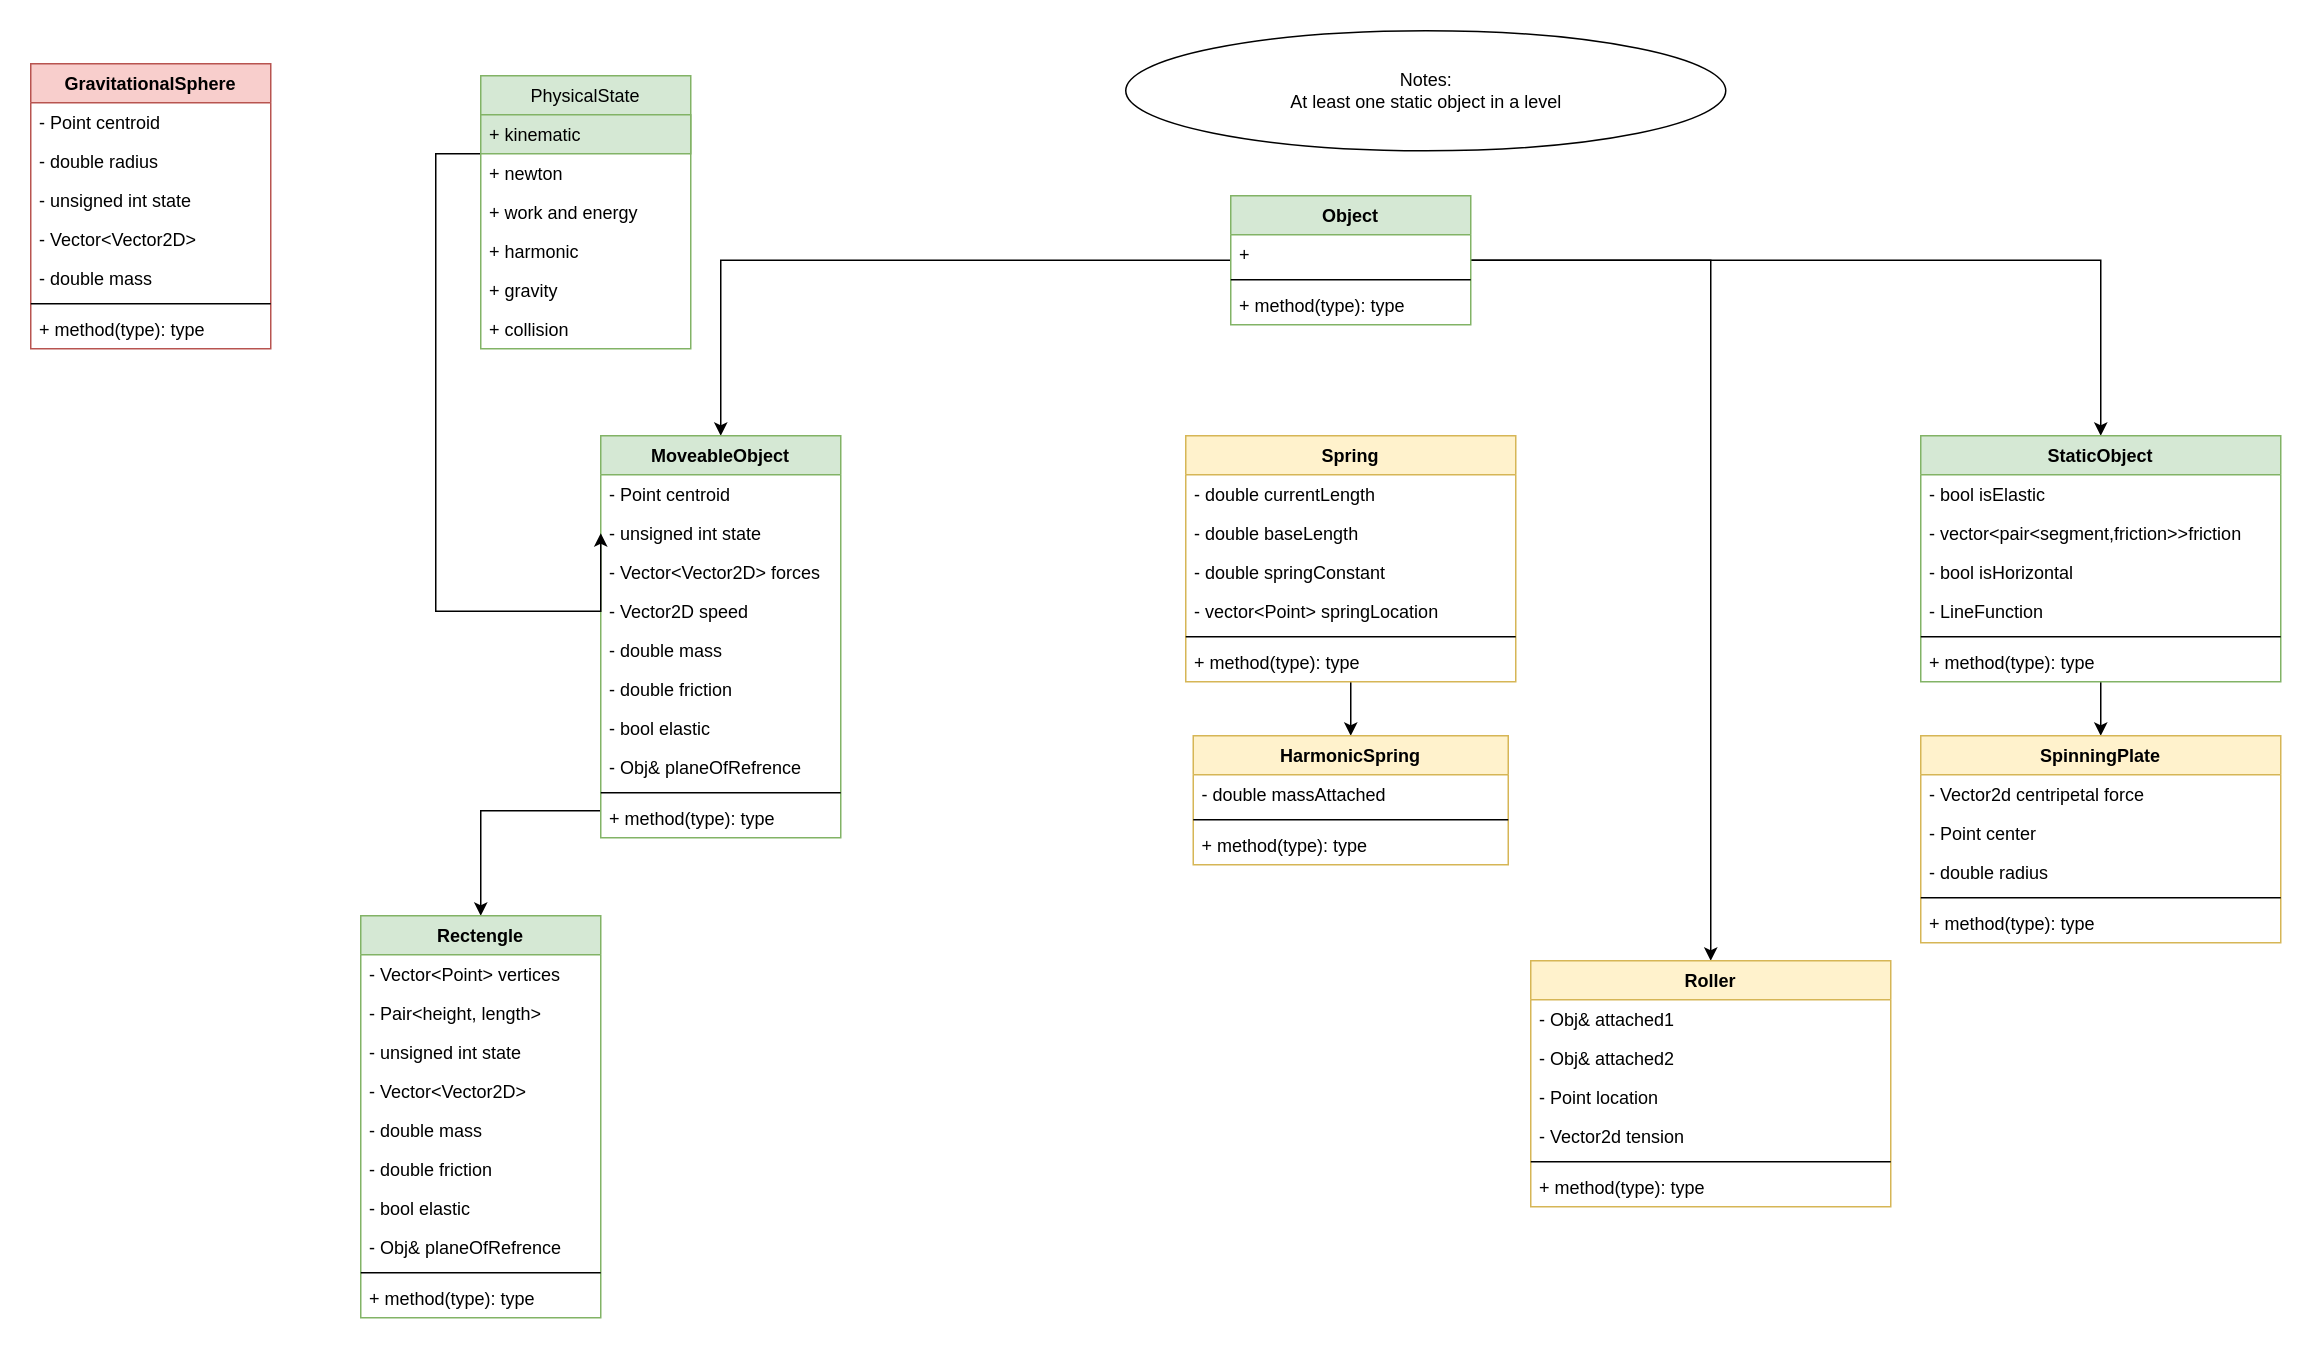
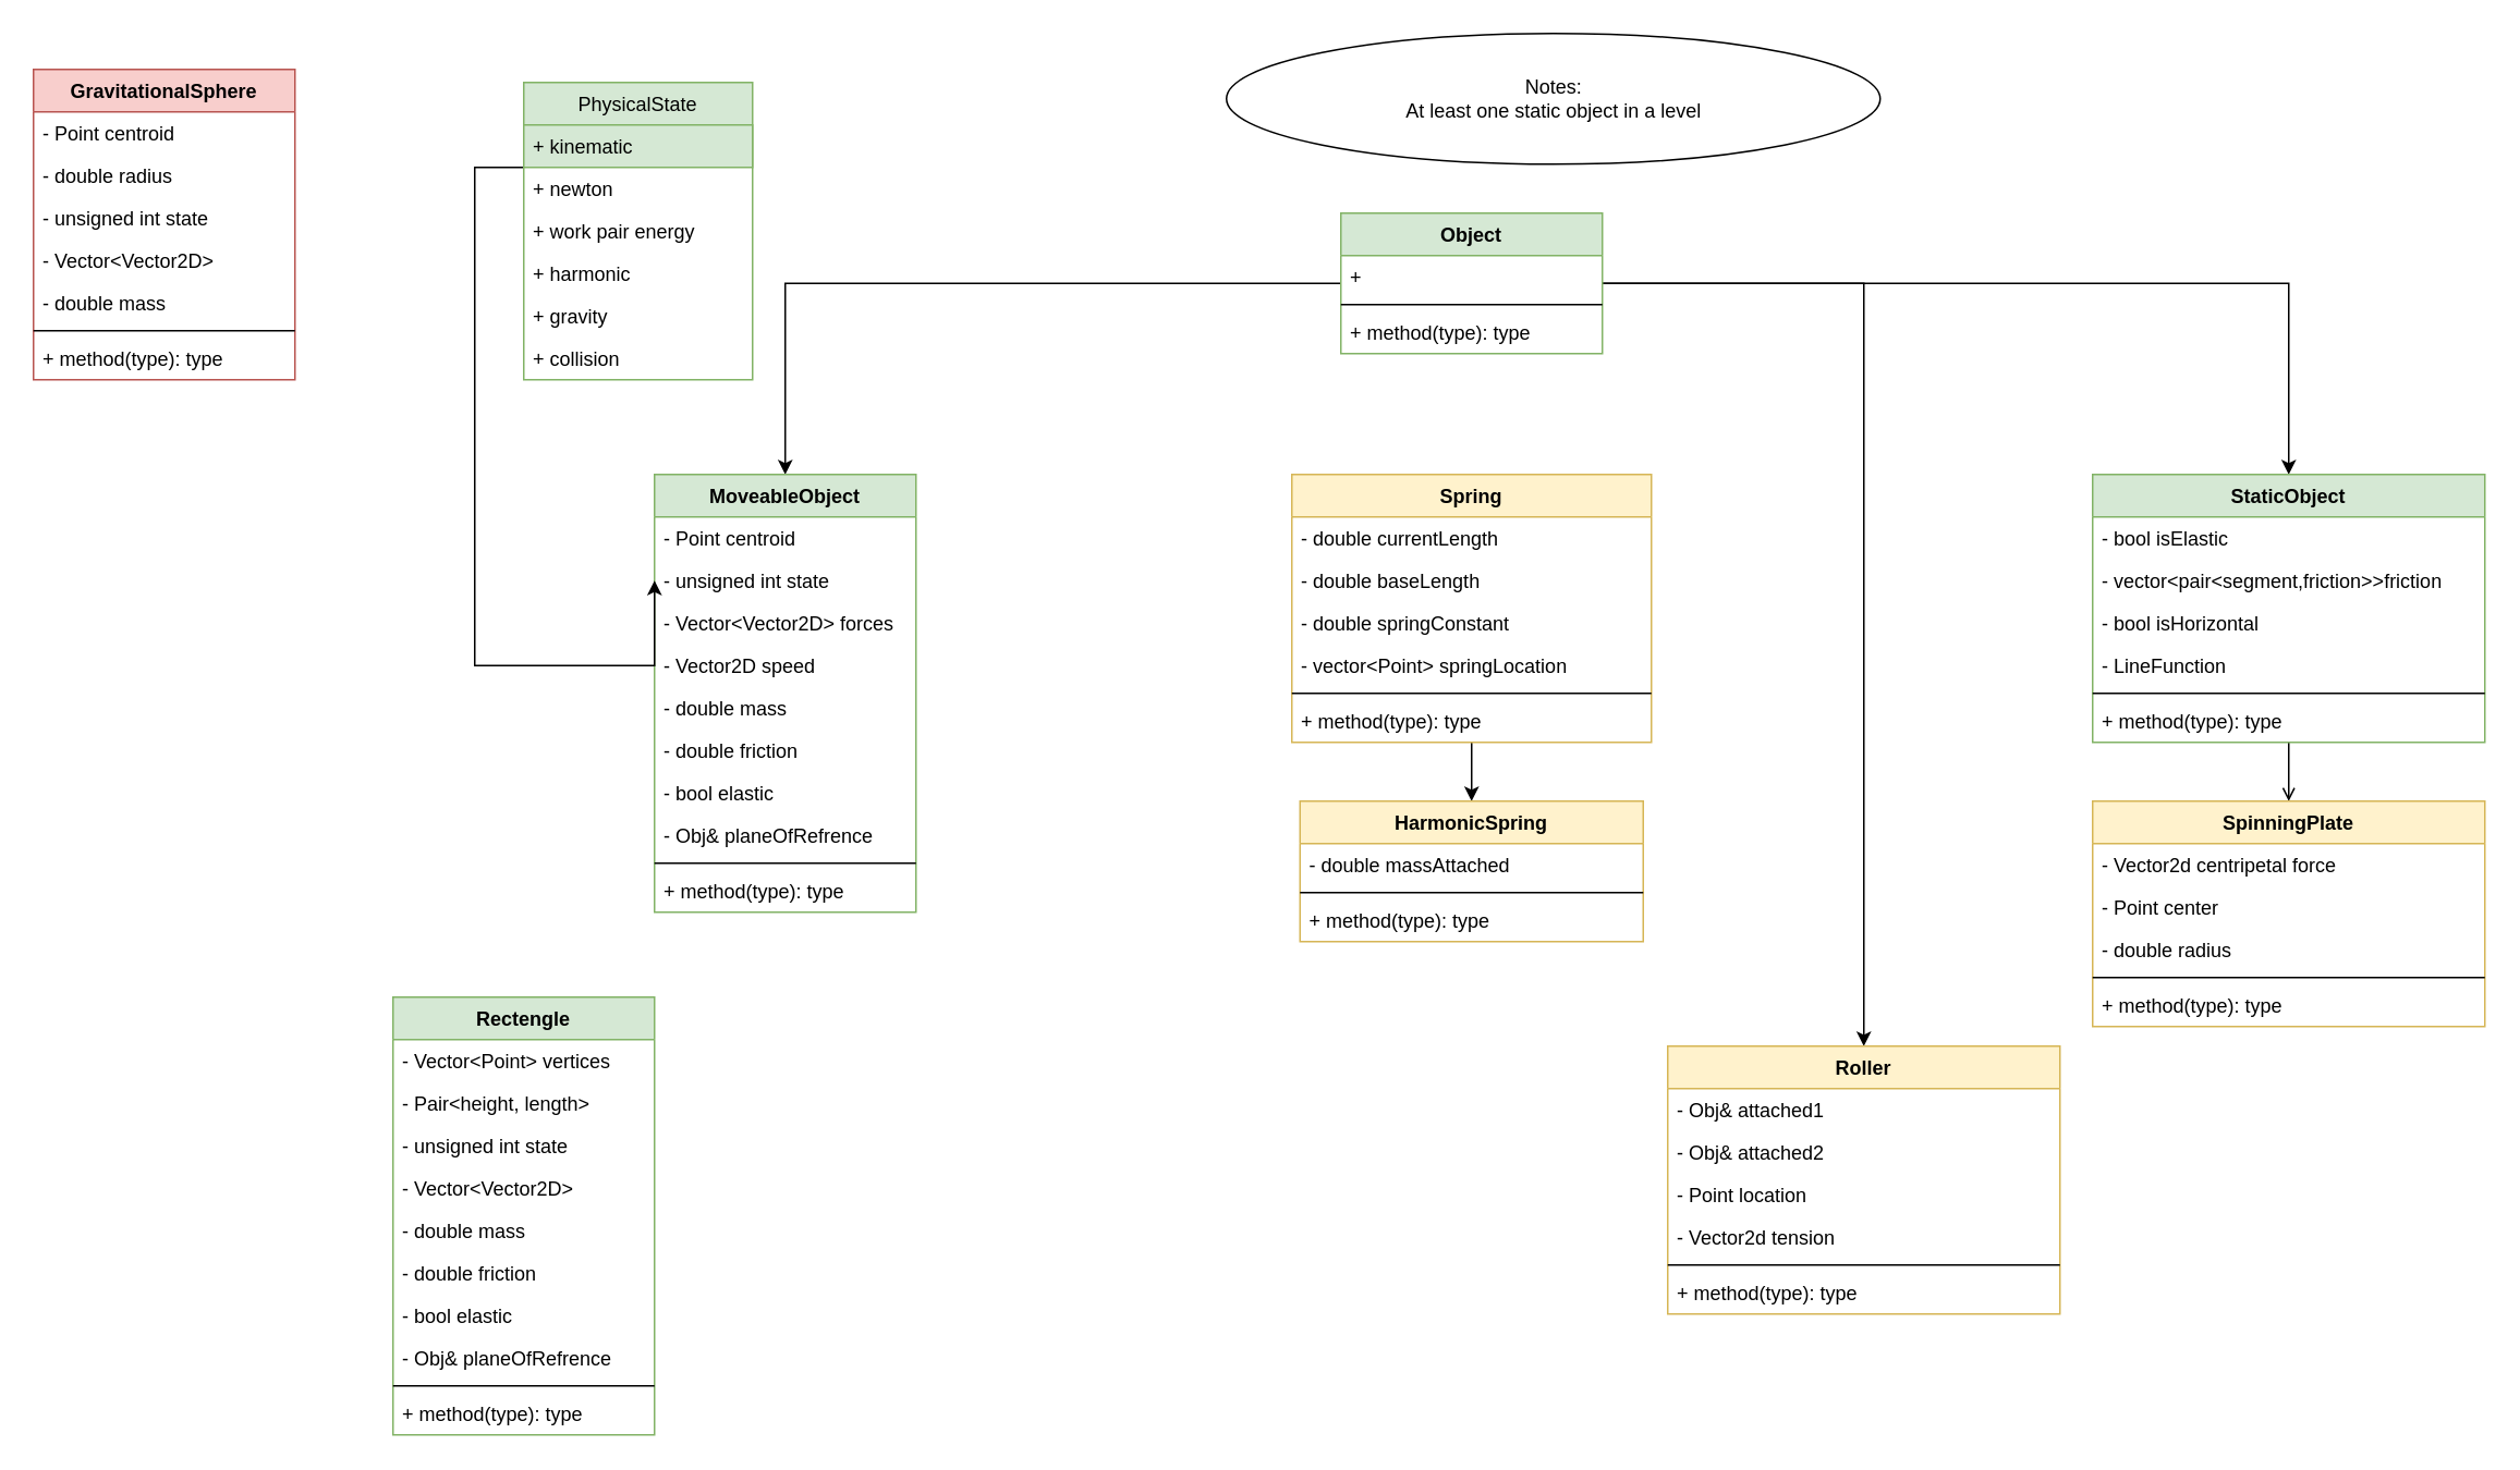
- <mxCell id="41" value="+ work and energy" style="text;strokeColor=none;fillColor=none;align=left;verticalAlign=top;spacingLeft=4;spacingRight=4;overflow=hidden;rotatable=0;points=[[0,0.5],[1,0.5]];portConstraint=eastwest;" parent="38" vertex="1"><mxGeometry y="78" width="140" height="26" as="geometry" /></mxCell>
+ <mxCell id="41" value="+ work pair energy" style="text;strokeColor=none;fillColor=none;align=left;verticalAlign=top;spacingLeft=4;spacingRight=4;overflow=hidden;rotatable=0;points=[[0,0.5],[1,0.5]];portConstraint=eastwest;" parent="38" vertex="1"><mxGeometry y="78" width="140" height="26" as="geometry" /></mxCell>
- <mxCell id="21" style="edgeStyle=orthogonalEdgeStyle;rounded=0;orthogonalLoop=1;jettySize=auto;html=1;entryX=0.5;entryY=0;entryDx=0;entryDy=0;" parent="1" source="22" target="45" edge="1"><mxGeometry relative="1" as="geometry" /></mxCell>
+ <mxCell id="21" style="edgeStyle=orthogonalEdgeStyle;rounded=0;orthogonalLoop=1;jettySize=auto;html=1;entryX=0.5;entryY=0;entryDx=0;entryDy=0;endArrow=open;" parent="1" source="22" target="45" edge="1"><mxGeometry relative="1" as="geometry" /></mxCell>
- <mxCell id="9" style="edgeStyle=orthogonalEdgeStyle;rounded=0;orthogonalLoop=1;jettySize=auto;html=1;entryX=0.5;entryY=0;entryDx=0;entryDy=0;" edge="1" parent="1" source="10" target="63"><mxGeometry relative="1" as="geometry"><Array as="points"><mxPoint x="480" y="540" /><mxPoint x="320" y="540" /></Array></mxGeometry></mxCell>
